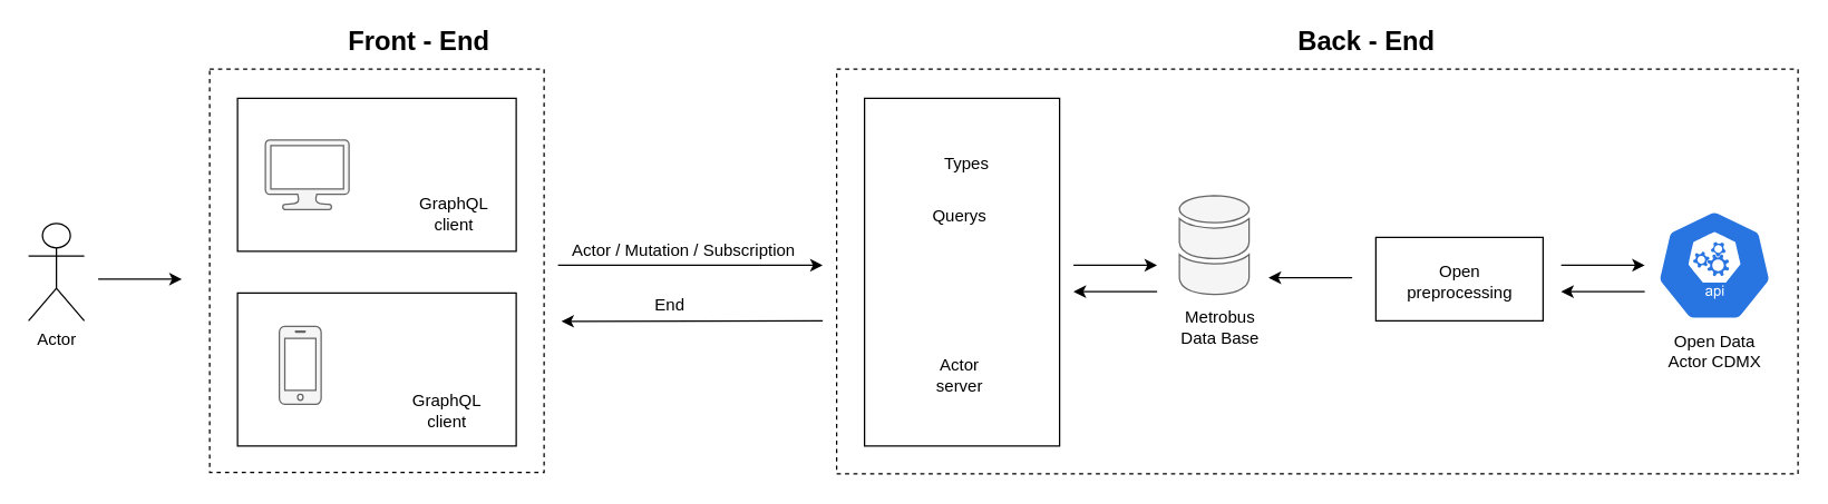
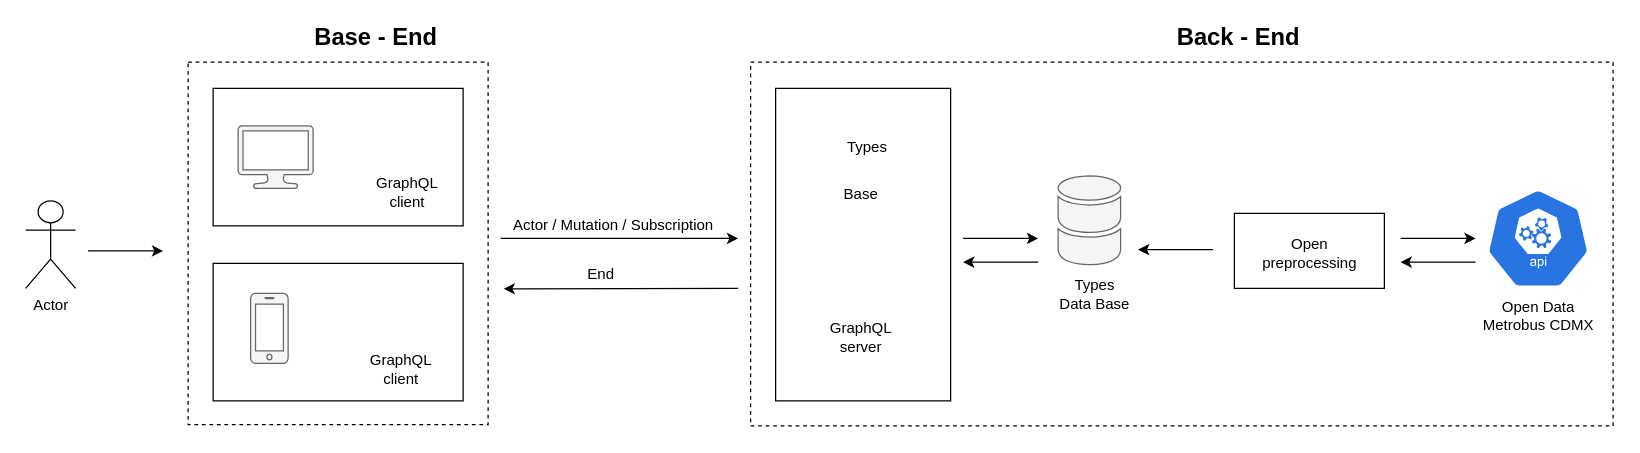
- <mxCell id="9" value="&lt;font style=&quot;font-size: 19px&quot;&gt;&lt;b&gt;Front - End&lt;/b&gt;&lt;/font&gt;" style="text;html=1;resizable=0;autosize=1;align=center;verticalAlign=middle;points=[];fillColor=none;strokeColor=none;rounded=0;dashed=1;strokeWidth=8;" parent="1" vertex="1"><mxGeometry x="240" y="20" width="120" height="20" as="geometry" /></mxCell>
+ <mxCell id="9" value="&lt;font style=&quot;font-size: 19px&quot;&gt;&lt;b&gt;Base - End&lt;/b&gt;&lt;/font&gt;" style="text;html=1;resizable=0;autosize=1;align=center;verticalAlign=middle;points=[];fillColor=none;strokeColor=none;rounded=0;dashed=1;strokeWidth=8;" parent="1" vertex="1"><mxGeometry x="240" y="20" width="120" height="20" as="geometry" /></mxCell>
- <mxCell id="34" value="&lt;font style=&quot;font-size: 19px&quot;&gt;&lt;b&gt;Back - End&lt;/b&gt;&lt;/font&gt;" style="text;html=1;resizable=0;autosize=1;align=center;verticalAlign=middle;points=[];fillColor=none;strokeColor=none;rounded=0;dashed=1;strokeWidth=8;" parent="1" vertex="1"><mxGeometry x="925" y="20" width="110" height="20" as="geometry" /></mxCell>
+ <mxCell id="34" value="&lt;font style=&quot;font-size: 19px&quot;&gt;&lt;b&gt;Back - End&lt;/b&gt;&lt;/font&gt;" style="text;html=1;resizable=0;autosize=1;align=center;verticalAlign=middle;points=[];fillColor=none;strokeColor=none;rounded=0;dashed=1;strokeWidth=8;" parent="1" vertex="1"><mxGeometry x="935" y="20" width="110" height="20" as="geometry" /></mxCell>
- <mxCell id="33" value="Querys" style="text;html=1;resizable=0;autosize=1;align=center;verticalAlign=middle;points=[];fillColor=none;strokeColor=none;rounded=0;fontSize=12;" parent="1" vertex="1"><mxGeometry x="663" y="145" width="50" height="20" as="geometry" /></mxCell>
+ <mxCell id="33" value="Base" style="text;html=1;resizable=0;autosize=1;align=center;verticalAlign=middle;points=[];fillColor=none;strokeColor=none;rounded=0;fontSize=12;" parent="1" vertex="1"><mxGeometry x="663" y="145" width="50" height="20" as="geometry" /></mxCell>
- <mxCell id="26" value="Metrobus&lt;br&gt;Data Base" style="text;html=1;resizable=0;autosize=1;align=center;verticalAlign=middle;points=[];fillColor=none;strokeColor=none;rounded=0;fontSize=12;" parent="24" vertex="1"><mxGeometry y="80" width="70" height="30" as="geometry" /></mxCell>
+ <mxCell id="26" value="Types&lt;br&gt;Data Base" style="text;html=1;resizable=0;autosize=1;align=center;verticalAlign=middle;points=[];fillColor=none;strokeColor=none;rounded=0;fontSize=12;" parent="24" vertex="1"><mxGeometry y="80" width="70" height="30" as="geometry" /></mxCell>
- <mxCell id="31" value="Open Data&lt;br&gt;Actor CDMX" style="text;html=1;resizable=0;autosize=1;align=center;verticalAlign=middle;points=[];fillColor=none;strokeColor=none;rounded=0;fontSize=12;" parent="1" vertex="1"><mxGeometry x="1180" y="237" width="100" height="30" as="geometry" /></mxCell>
+ <mxCell id="31" value="Open Data&lt;br&gt;Metrobus CDMX" style="text;html=1;resizable=0;autosize=1;align=center;verticalAlign=middle;points=[];fillColor=none;strokeColor=none;rounded=0;fontSize=12;" parent="1" vertex="1"><mxGeometry x="1180" y="237" width="100" height="30" as="geometry" /></mxCell>
- <mxCell id="21" value="Actor&lt;br style=&quot;font-size: 12px&quot;&gt;server" style="text;html=1;resizable=0;autosize=1;align=center;verticalAlign=middle;points=[];fillColor=none;strokeColor=none;rounded=0;fontSize=12;" parent="1" vertex="1"><mxGeometry x="653" y="254" width="70" height="30" as="geometry" /></mxCell>
+ <mxCell id="21" value="GraphQL&lt;br style=&quot;font-size: 12px&quot;&gt;server" style="text;html=1;resizable=0;autosize=1;align=center;verticalAlign=middle;points=[];fillColor=none;strokeColor=none;rounded=0;fontSize=12;" parent="1" vertex="1"><mxGeometry x="653" y="254" width="70" height="30" as="geometry" /></mxCell>
